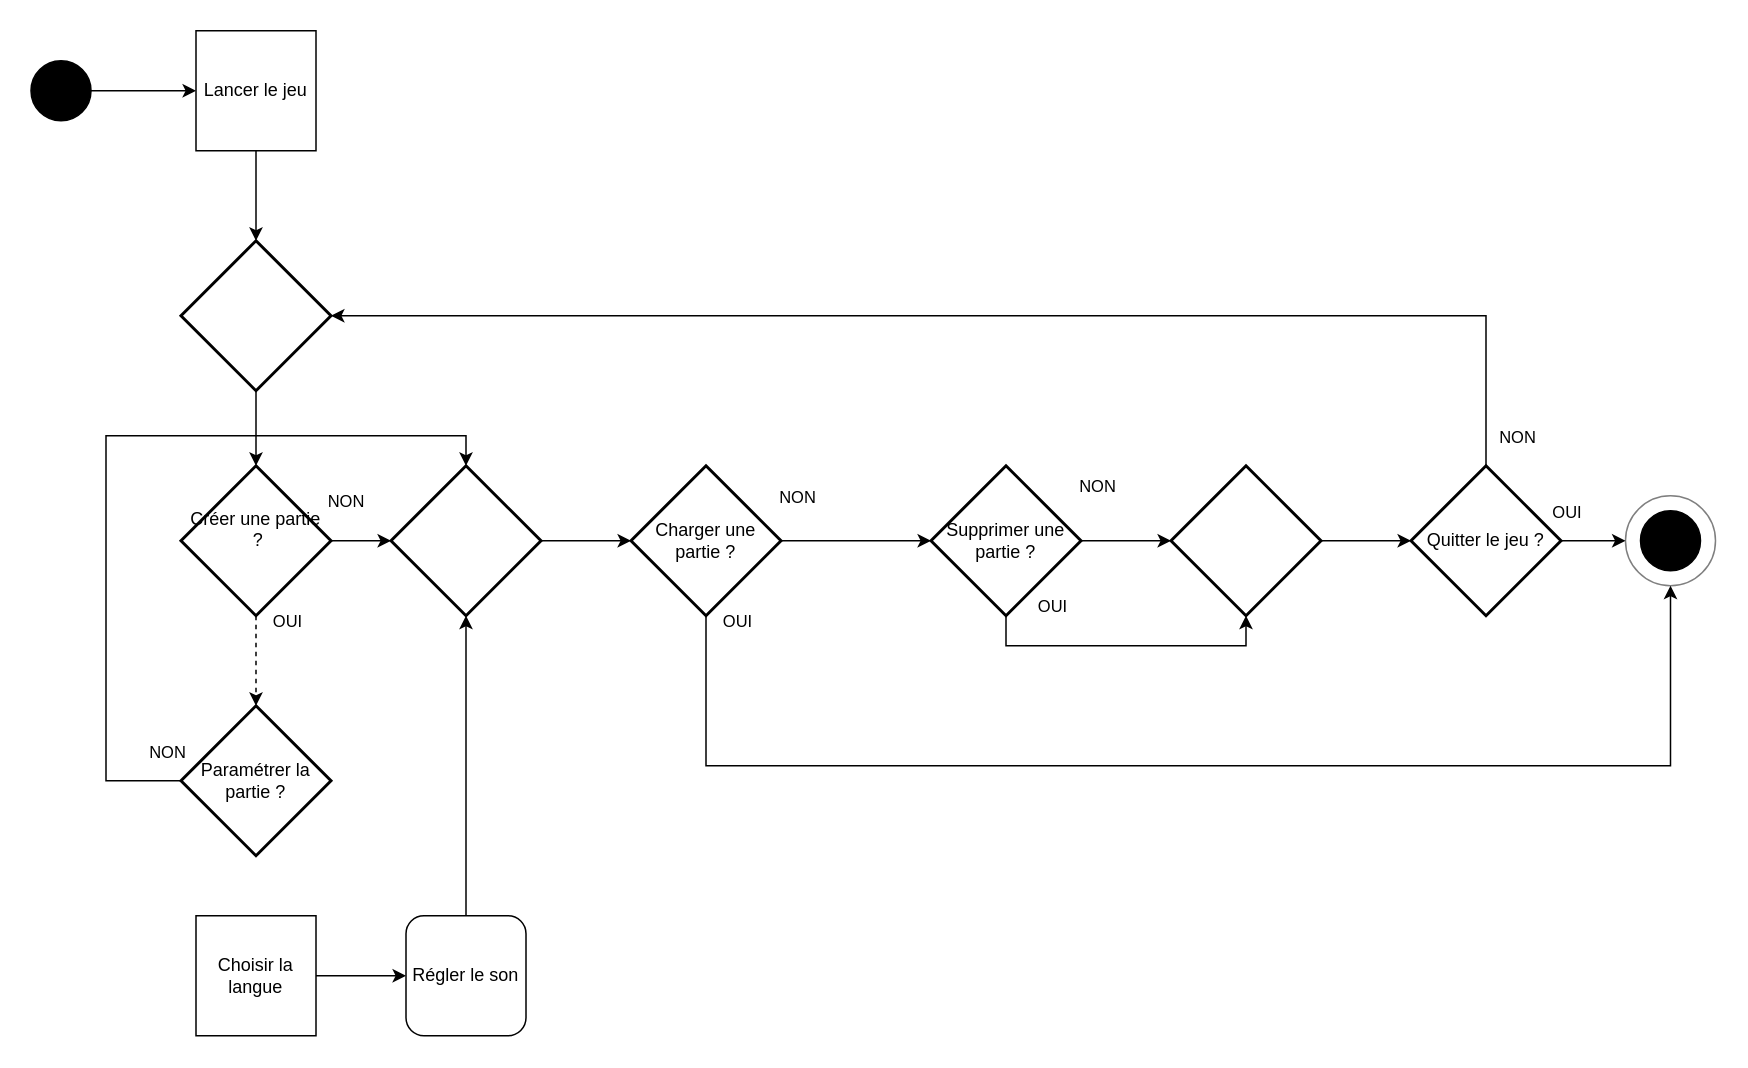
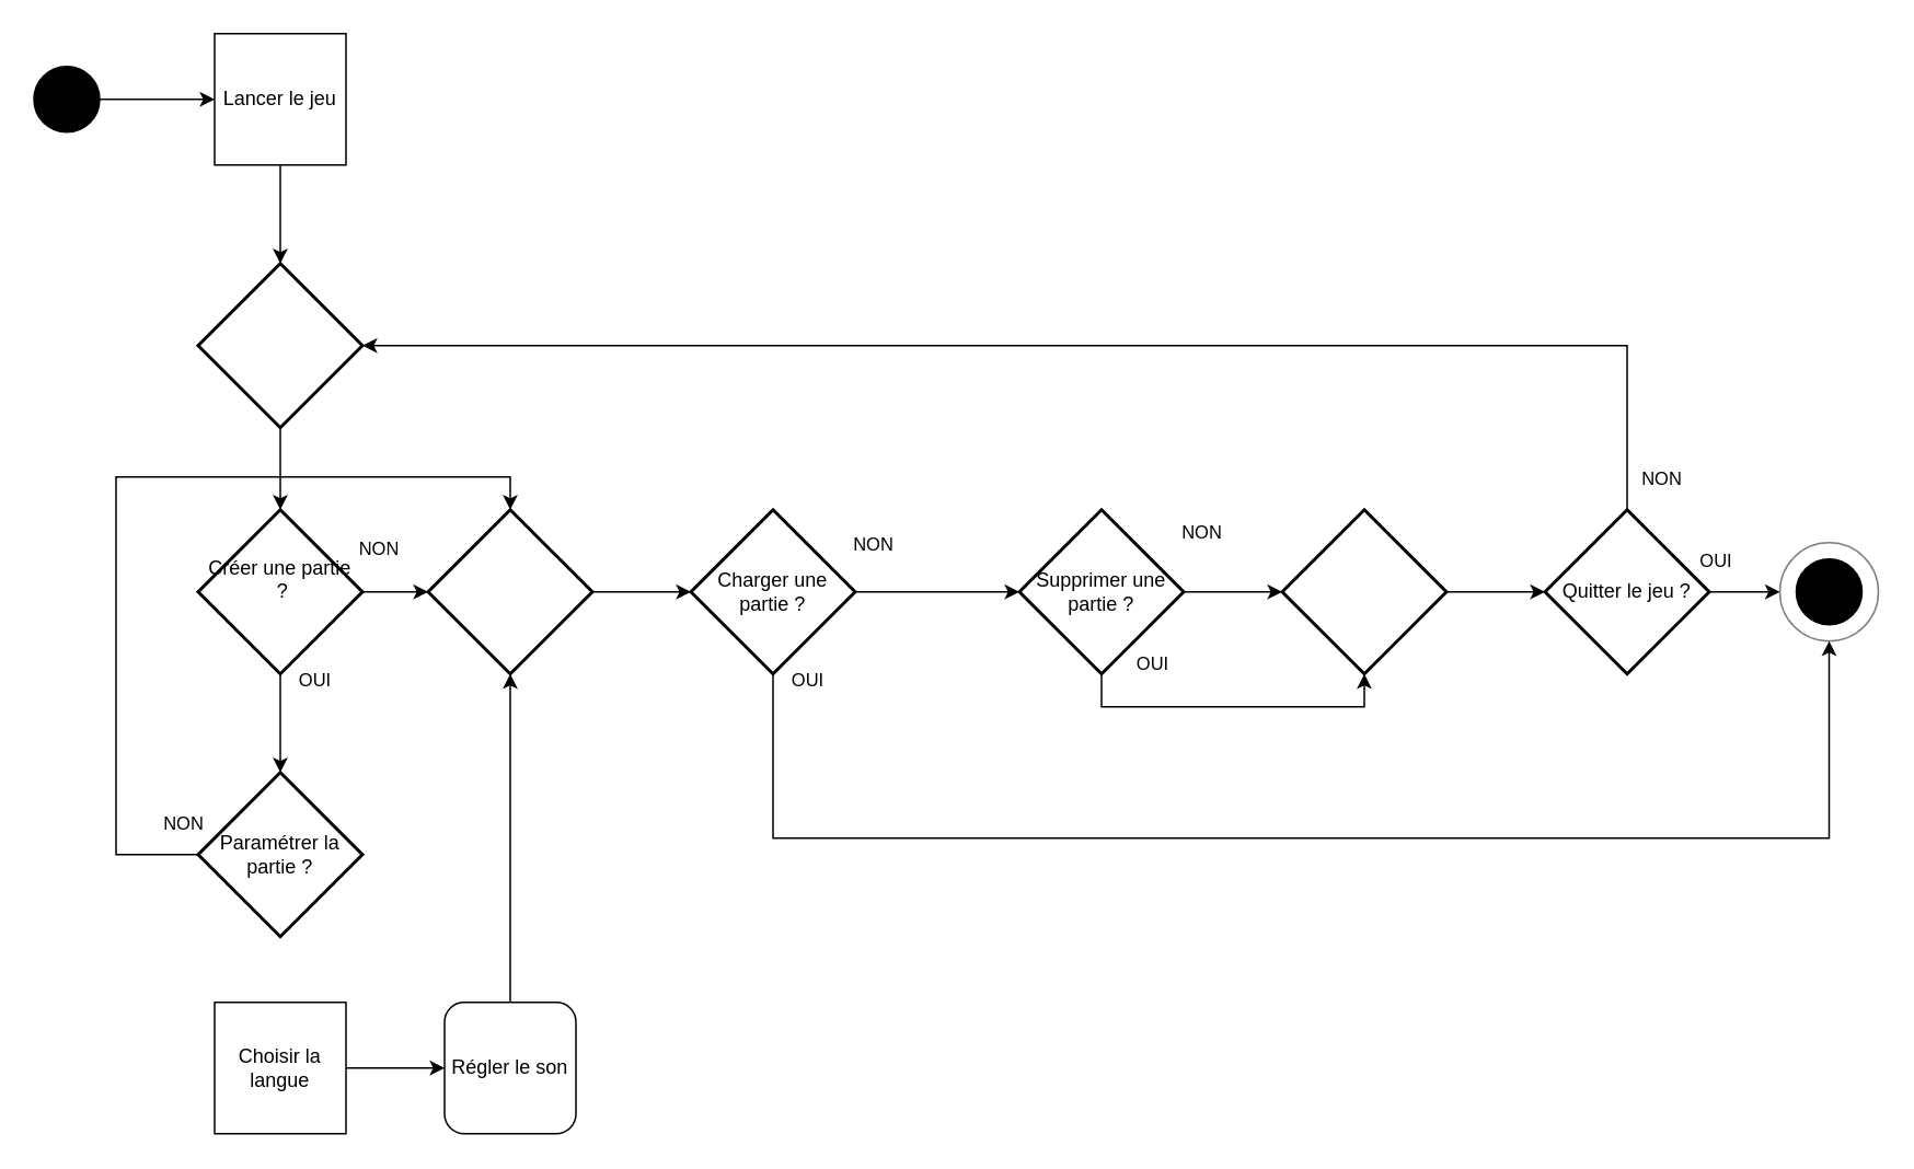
- <mxCell id="20" style="edgeStyle=orthogonalEdgeStyle;rounded=0;orthogonalLoop=1;jettySize=auto;html=1;entryX=0.5;entryY=0;entryDx=0;entryDy=0;entryPerimeter=0;dashed=1;" edge="1" parent="1" source="11" target="8"><mxGeometry relative="1" as="geometry" /></mxCell>
+ <mxCell id="20" style="edgeStyle=orthogonalEdgeStyle;rounded=0;orthogonalLoop=1;jettySize=auto;html=1;entryX=0.5;entryY=0;entryDx=0;entryDy=0;entryPerimeter=0;" edge="1" parent="1" source="11" target="8"><mxGeometry relative="1" as="geometry" /></mxCell>
